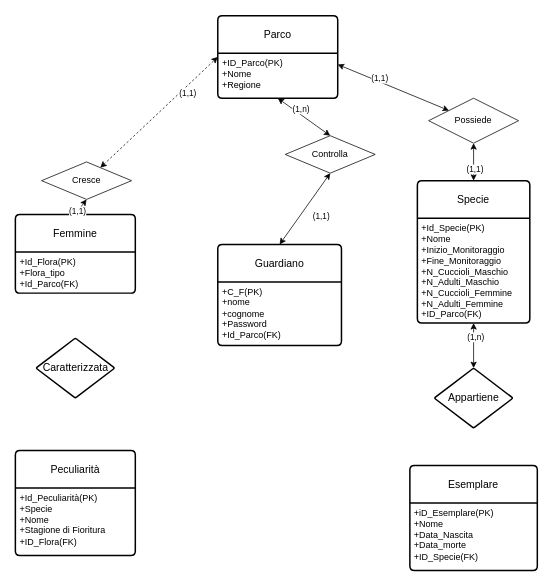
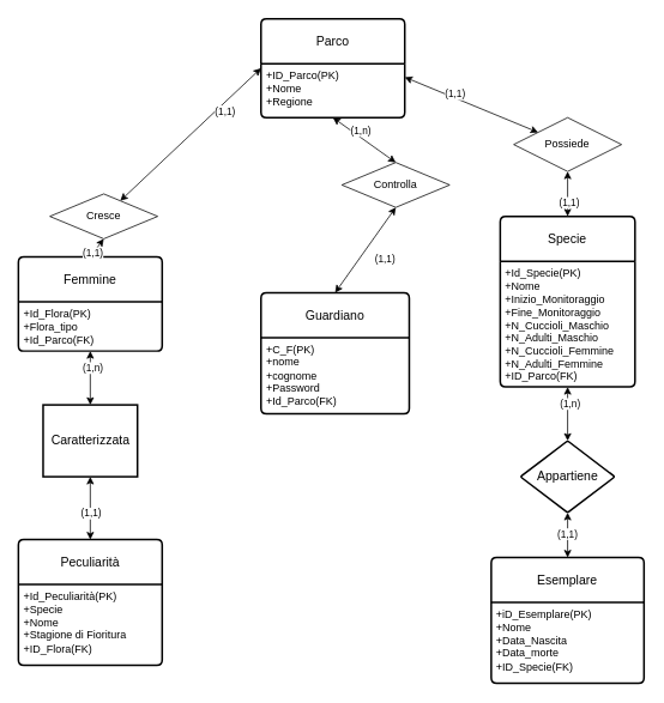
- <mxCell id="6" value="" style="endArrow=classic;startArrow=classic;html=1;rounded=0;entryX=0;entryY=0.5;entryDx=0;entryDy=0;dashed=1;" parent="1" source="24" target="4" edge="1"><mxGeometry width="50" height="50" relative="1" as="geometry"><mxPoint x="165" y="160" as="sourcePoint" /><mxPoint x="355" y="210" as="targetPoint" /><Array as="points" /></mxGeometry></mxCell>
+ <mxCell id="6" value="" style="endArrow=classic;startArrow=classic;html=1;rounded=0;entryX=0;entryY=0.5;entryDx=0;entryDy=0;" parent="1" source="24" target="4" edge="1"><mxGeometry width="50" height="50" relative="1" as="geometry"><mxPoint x="165" y="160" as="sourcePoint" /><mxPoint x="355" y="210" as="targetPoint" /><Array as="points" /></mxGeometry></mxCell>
+ <mxCell id="26" value="" style="endArrow=classic;startArrow=classic;html=1;rounded=0;entryX=0.5;entryY=1;entryDx=0;entryDy=0;exitX=0.5;exitY=0;exitDx=0;exitDy=0;" edge="1" parent="1" source="25" target="3"><mxGeometry width="50" height="50" relative="1" as="geometry"><mxPoint x="99.5" y="490" as="sourcePoint" /><mxPoint x="99.5" y="430" as="targetPoint" /></mxGeometry></mxCell>
+ <mxCell id="27" value="(1,n)" style="edgeLabel;html=1;align=center;verticalAlign=middle;resizable=0;points=[];" vertex="1" connectable="0" parent="26"><mxGeometry x="0.385" y="-2" relative="1" as="geometry"><mxPoint as="offset" /></mxGeometry></mxCell>
- <mxCell id="25" value="Caratterizzata" style="rhombus;whiteSpace=wrap;html=1;fontSize=14;fontStyle=0;startSize=50;rounded=1;strokeWidth=2;shadow=0;dashed=0;arcSize=4;" vertex="1" parent="1"><mxGeometry x="47.5" y="450" width="105" height="80" as="geometry" /></mxCell>
+ <mxCell id="25" value="Caratterizzata" style="whiteSpace=wrap;html=1;fontSize=14;fontStyle=0;startSize=50;strokeWidth=2;shadow=0;dashed=0;arcSize=4;rounded=0;" vertex="1" parent="1"><mxGeometry x="47.5" y="450" width="105" height="80" as="geometry" /></mxCell>
+ <mxCell id="28" value="" style="endArrow=classic;startArrow=classic;html=1;rounded=0;entryX=0.5;entryY=0;entryDx=0;entryDy=0;exitX=0.5;exitY=1;exitDx=0;exitDy=0;" edge="1" parent="1" source="25" target="22"><mxGeometry width="50" height="50" relative="1" as="geometry"><mxPoint x="95" y="570" as="sourcePoint" /><mxPoint x="95" y="620" as="targetPoint" /></mxGeometry></mxCell>
+ <mxCell id="29" value="(1,1)" style="edgeLabel;html=1;align=center;verticalAlign=middle;resizable=0;points=[];" vertex="1" connectable="0" parent="28"><mxGeometry x="0.5" y="2" relative="1" as="geometry"><mxPoint x="-2" y="-13" as="offset" /></mxGeometry></mxCell>
+ <mxCell id="20" value="" style="endArrow=classic;startArrow=classic;html=1;rounded=0;entryX=0.5;entryY=0;entryDx=0;entryDy=0;exitX=0.5;exitY=1;exitDx=0;exitDy=0;" edge="1" parent="1" source="12" target="13"><mxGeometry width="50" height="50" relative="1" as="geometry"><mxPoint x="639.75" y="870" as="sourcePoint" /><mxPoint x="641" y="910" as="targetPoint" /></mxGeometry></mxCell>
+ <mxCell id="21" value="(1,1)" style="edgeLabel;html=1;align=center;verticalAlign=middle;resizable=0;points=[];" vertex="1" connectable="0" parent="20"><mxGeometry x="0.5" y="2" relative="1" as="geometry"><mxPoint x="-3" y="-15" as="offset" /></mxGeometry></mxCell>
